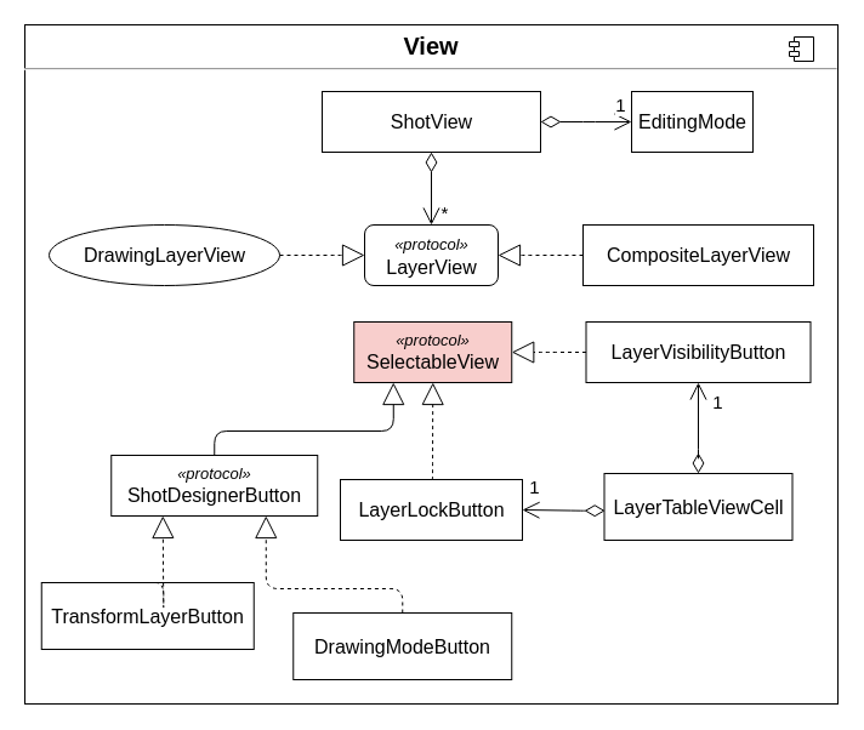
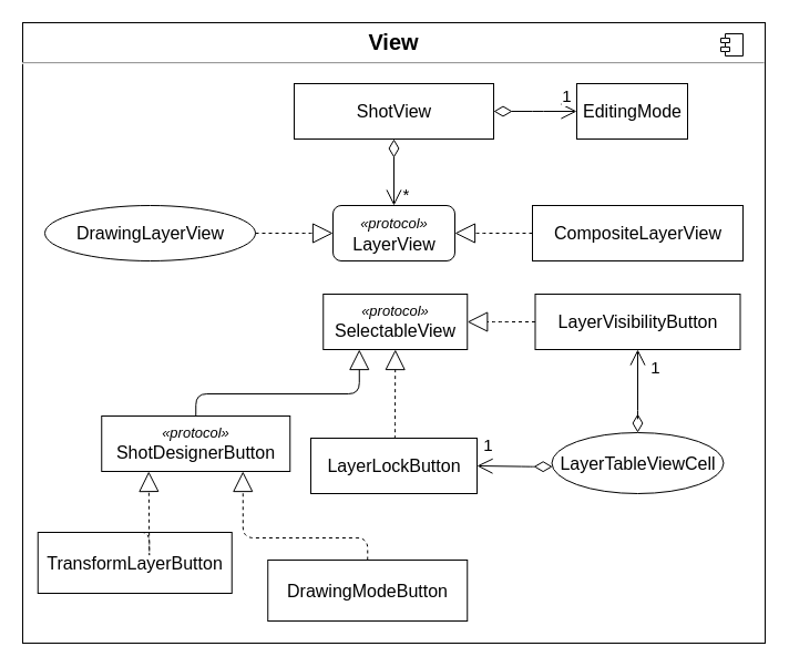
- <mxCell id="13" value="&lt;font style=&quot;font-size: 13px&quot;&gt;&lt;i&gt;«protocol»&lt;/i&gt;&lt;/font&gt;&lt;br&gt;&lt;span style=&quot;font-size: 16px&quot;&gt;SelectableView&lt;/span&gt;" style="html=1;fillColor=#f8cecc;" parent="1" vertex="1"><mxGeometry x="291.25" y="265" width="130" height="50" as="geometry" /></mxCell>
+ <mxCell id="13" value="&lt;font style=&quot;font-size: 13px&quot;&gt;&lt;i&gt;«protocol»&lt;/i&gt;&lt;/font&gt;&lt;br&gt;&lt;span style=&quot;font-size: 16px&quot;&gt;SelectableView&lt;/span&gt;" style="html=1;" parent="1" vertex="1"><mxGeometry x="291.25" y="265" width="130" height="50" as="geometry" /></mxCell>
- <mxCell id="26" value="&lt;font style=&quot;font-size: 16px&quot;&gt;LayerTableViewCell&lt;/font&gt;" style="html=1;" vertex="1" parent="1"><mxGeometry x="497.5" y="390" width="155" height="55" as="geometry" /></mxCell>
+ <mxCell id="26" value="&lt;font style=&quot;font-size: 16px&quot;&gt;LayerTableViewCell&lt;/font&gt;" style="ellipse;html=1;" vertex="1" parent="1"><mxGeometry x="497.5" y="390" width="155" height="55" as="geometry" /></mxCell>
